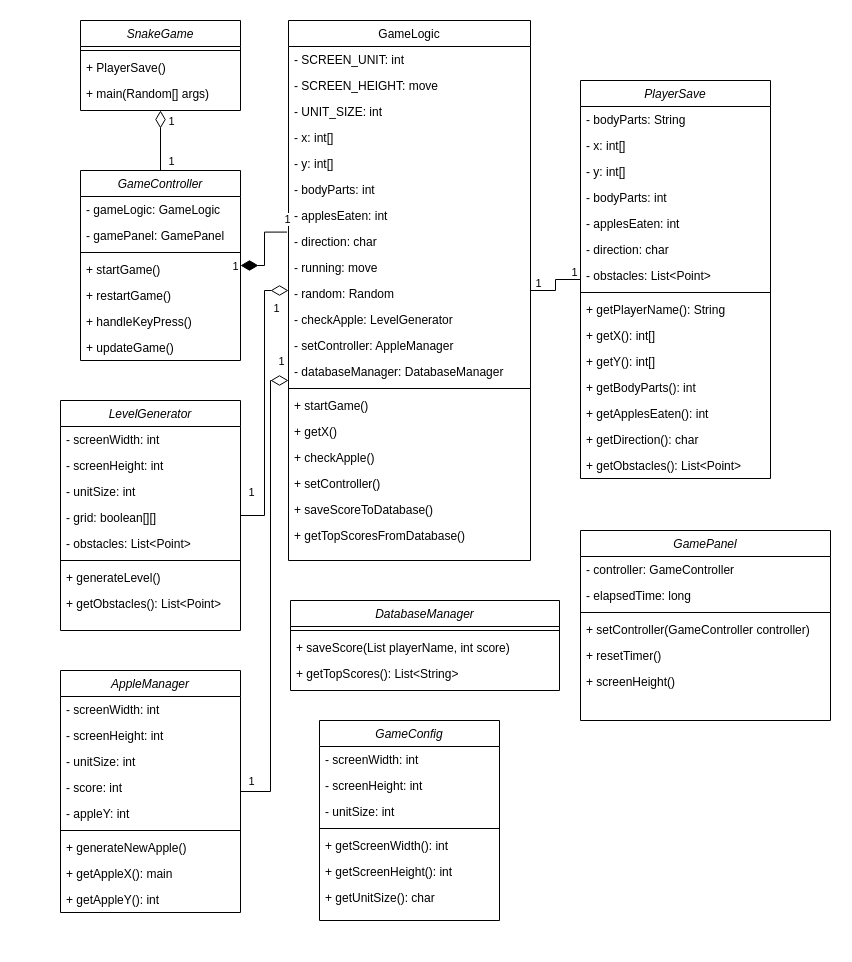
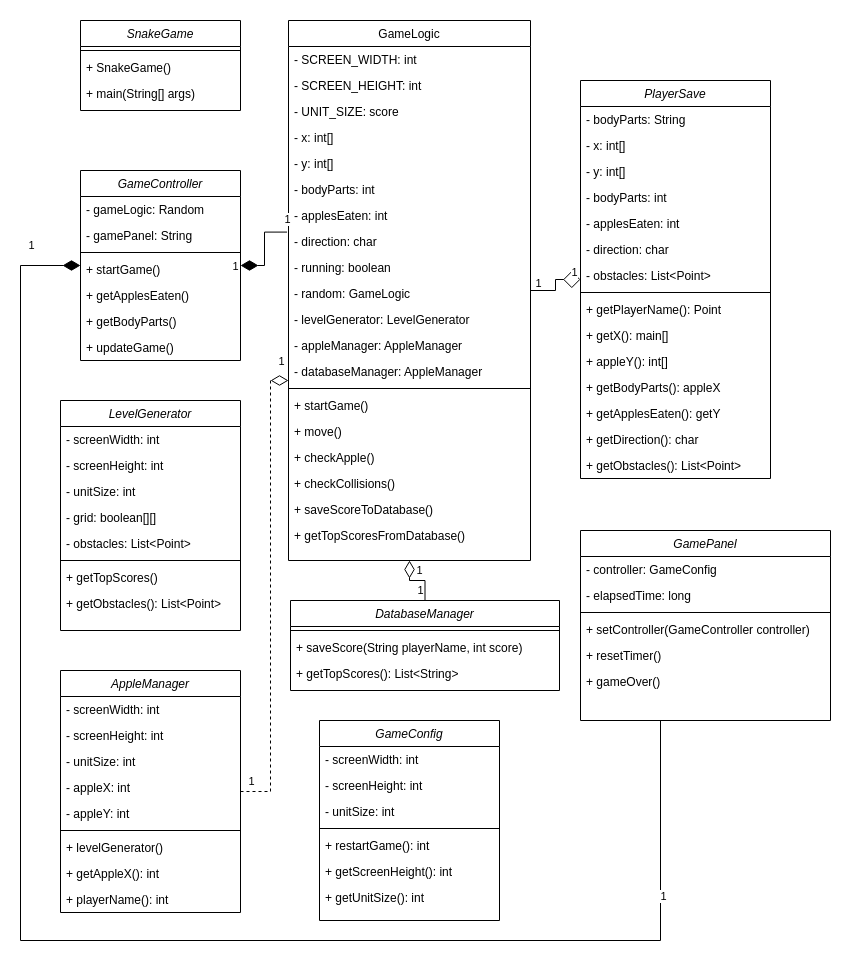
- <mxCell id="7" value="- SCREEN_UNIT: int" style="text;align=left;verticalAlign=top;spacingLeft=4;spacingRight=4;overflow=hidden;rotatable=0;points=[[0,0.5],[1,0.5]];portConstraint=eastwest;" parent="6" vertex="1"><mxGeometry y="26" width="242" height="26" as="geometry" /></mxCell>
+ <mxCell id="7" value="- SCREEN_WIDTH: int" style="text;align=left;verticalAlign=top;spacingLeft=4;spacingRight=4;overflow=hidden;rotatable=0;points=[[0,0.5],[1,0.5]];portConstraint=eastwest;" parent="6" vertex="1"><mxGeometry y="26" width="242" height="26" as="geometry" /></mxCell>
- <mxCell id="4" value="+ PlayerSave()" style="text;align=left;verticalAlign=top;spacingLeft=4;spacingRight=4;overflow=hidden;rotatable=0;points=[[0,0.5],[1,0.5]];portConstraint=eastwest;" parent="2" vertex="1"><mxGeometry y="34" width="160" height="26" as="geometry" /></mxCell>
+ <mxCell id="4" value="+ SnakeGame()" style="text;align=left;verticalAlign=top;spacingLeft=4;spacingRight=4;overflow=hidden;rotatable=0;points=[[0,0.5],[1,0.5]];portConstraint=eastwest;" parent="2" vertex="1"><mxGeometry y="34" width="160" height="26" as="geometry" /></mxCell>
- <mxCell id="8" value="- SCREEN_HEIGHT: move" style="text;align=left;verticalAlign=top;spacingLeft=4;spacingRight=4;overflow=hidden;rotatable=0;points=[[0,0.5],[1,0.5]];portConstraint=eastwest;" parent="6" vertex="1"><mxGeometry y="52" width="242" height="26" as="geometry" /></mxCell>
+ <mxCell id="8" value="- SCREEN_HEIGHT: int" style="text;align=left;verticalAlign=top;spacingLeft=4;spacingRight=4;overflow=hidden;rotatable=0;points=[[0,0.5],[1,0.5]];portConstraint=eastwest;" parent="6" vertex="1"><mxGeometry y="52" width="242" height="26" as="geometry" /></mxCell>
- <mxCell id="5" value="+ main(Random[] args)" style="text;align=left;verticalAlign=top;spacingLeft=4;spacingRight=4;overflow=hidden;rotatable=0;points=[[0,0.5],[1,0.5]];portConstraint=eastwest;rounded=0;shadow=0;html=0;" parent="2" vertex="1"><mxGeometry y="60" width="160" height="26" as="geometry" /></mxCell>
+ <mxCell id="5" value="+ main(String[] args)" style="text;align=left;verticalAlign=top;spacingLeft=4;spacingRight=4;overflow=hidden;rotatable=0;points=[[0,0.5],[1,0.5]];portConstraint=eastwest;rounded=0;shadow=0;html=0;" parent="2" vertex="1"><mxGeometry y="60" width="160" height="26" as="geometry" /></mxCell>
- <mxCell id="9" value="- UNIT_SIZE: int" style="text;align=left;verticalAlign=top;spacingLeft=4;spacingRight=4;overflow=hidden;rotatable=0;points=[[0,0.5],[1,0.5]];portConstraint=eastwest;" parent="6" vertex="1"><mxGeometry y="78" width="242" height="26" as="geometry" /></mxCell>
+ <mxCell id="9" value="- UNIT_SIZE: score" style="text;align=left;verticalAlign=top;spacingLeft=4;spacingRight=4;overflow=hidden;rotatable=0;points=[[0,0.5],[1,0.5]];portConstraint=eastwest;" parent="6" vertex="1"><mxGeometry y="78" width="242" height="26" as="geometry" /></mxCell>
- <mxCell id="71" value="" style="endArrow=diamondThin;html=1;rounded=0;edgeStyle=orthogonalEdgeStyle;endFill=0;exitX=0.5;exitY=0;exitDx=0;exitDy=0;strokeWidth=1;endSize=15;" parent="1" source="27" target="2" edge="1"><mxGeometry width="50" height="50" relative="1" as="geometry"><mxPoint x="310" y="530" as="sourcePoint" /><mxPoint x="360" y="480" as="targetPoint" /></mxGeometry></mxCell>
- <mxCell id="72" value="1" style="edgeLabel;html=1;align=center;verticalAlign=middle;resizable=0;points=[];" parent="71" vertex="1" connectable="0"><mxGeometry x="0.827" relative="1" as="geometry"><mxPoint x="10" y="5" as="offset" /></mxGeometry></mxCell>
- <mxCell id="73" value="1" style="edgeLabel;html=1;align=center;verticalAlign=middle;resizable=0;points=[];" parent="71" vertex="1" connectable="0"><mxGeometry x="-0.762" relative="1" as="geometry"><mxPoint x="10" y="-3" as="offset" /></mxGeometry></mxCell>
- <mxCell id="28" value="- gameLogic: GameLogic" style="text;align=left;verticalAlign=top;spacingLeft=4;spacingRight=4;overflow=hidden;rotatable=0;points=[[0,0.5],[1,0.5]];portConstraint=eastwest;" parent="27" vertex="1"><mxGeometry y="26" width="160" height="26" as="geometry" /></mxCell>
+ <mxCell id="28" value="- gameLogic: Random" style="text;align=left;verticalAlign=top;spacingLeft=4;spacingRight=4;overflow=hidden;rotatable=0;points=[[0,0.5],[1,0.5]];portConstraint=eastwest;" parent="27" vertex="1"><mxGeometry y="26" width="160" height="26" as="geometry" /></mxCell>
- <mxCell id="29" value="- gamePanel: GamePanel" style="text;align=left;verticalAlign=top;spacingLeft=4;spacingRight=4;overflow=hidden;rotatable=0;points=[[0,0.5],[1,0.5]];portConstraint=eastwest;" parent="27" vertex="1"><mxGeometry y="52" width="160" height="26" as="geometry" /></mxCell>
+ <mxCell id="29" value="- gamePanel: String" style="text;align=left;verticalAlign=top;spacingLeft=4;spacingRight=4;overflow=hidden;rotatable=0;points=[[0,0.5],[1,0.5]];portConstraint=eastwest;" parent="27" vertex="1"><mxGeometry y="52" width="160" height="26" as="geometry" /></mxCell>
- <mxCell id="15" value="- running: move" style="text;align=left;verticalAlign=top;spacingLeft=4;spacingRight=4;overflow=hidden;rotatable=0;points=[[0,0.5],[1,0.5]];portConstraint=eastwest;rounded=0;shadow=0;html=0;" parent="6" vertex="1"><mxGeometry y="234" width="242" height="26" as="geometry" /></mxCell>
+ <mxCell id="15" value="- running: boolean" style="text;align=left;verticalAlign=top;spacingLeft=4;spacingRight=4;overflow=hidden;rotatable=0;points=[[0,0.5],[1,0.5]];portConstraint=eastwest;rounded=0;shadow=0;html=0;" parent="6" vertex="1"><mxGeometry y="234" width="242" height="26" as="geometry" /></mxCell>
- <mxCell id="83" value="" style="endArrow=none;html=1;rounded=0;edgeStyle=orthogonalEdgeStyle;endFill=0;strokeWidth=1;endSize=15;" parent="1" source="6" target="55" edge="1"><mxGeometry width="50" height="50" relative="1" as="geometry"><mxPoint x="607" y="340" as="sourcePoint" /><mxPoint x="617" y="270" as="targetPoint" /></mxGeometry></mxCell>
+ <mxCell id="83" value="" style="endArrow=diamond;html=1;rounded=0;edgeStyle=orthogonalEdgeStyle;endFill=0;strokeWidth=1;endSize=15;" parent="1" source="6" target="55" edge="1"><mxGeometry width="50" height="50" relative="1" as="geometry"><mxPoint x="607" y="340" as="sourcePoint" /><mxPoint x="617" y="270" as="targetPoint" /></mxGeometry></mxCell>
- <mxCell id="16" value="- random: Random" style="text;align=left;verticalAlign=top;spacingLeft=4;spacingRight=4;overflow=hidden;rotatable=0;points=[[0,0.5],[1,0.5]];portConstraint=eastwest;rounded=0;shadow=0;html=0;" parent="6" vertex="1"><mxGeometry y="260" width="242" height="26" as="geometry" /></mxCell>
+ <mxCell id="16" value="- random: GameLogic" style="text;align=left;verticalAlign=top;spacingLeft=4;spacingRight=4;overflow=hidden;rotatable=0;points=[[0,0.5],[1,0.5]];portConstraint=eastwest;rounded=0;shadow=0;html=0;" parent="6" vertex="1"><mxGeometry y="260" width="242" height="26" as="geometry" /></mxCell>
- <mxCell id="32" value="+ restartGame()" style="text;align=left;verticalAlign=top;spacingLeft=4;spacingRight=4;overflow=hidden;rotatable=0;points=[[0,0.5],[1,0.5]];portConstraint=eastwest;rounded=0;shadow=0;html=0;" parent="27" vertex="1"><mxGeometry y="112" width="160" height="26" as="geometry" /></mxCell>
+ <mxCell id="32" value="+ getApplesEaten()" style="text;align=left;verticalAlign=top;spacingLeft=4;spacingRight=4;overflow=hidden;rotatable=0;points=[[0,0.5],[1,0.5]];portConstraint=eastwest;rounded=0;shadow=0;html=0;" parent="27" vertex="1"><mxGeometry y="112" width="160" height="26" as="geometry" /></mxCell>
- <mxCell id="64" value="+ getPlayerName(): String" style="text;align=left;verticalAlign=top;spacingLeft=4;spacingRight=4;overflow=hidden;rotatable=0;points=[[0,0.5],[1,0.5]];portConstraint=eastwest;" parent="55" vertex="1"><mxGeometry y="216" width="190" height="26" as="geometry" /></mxCell>
+ <mxCell id="64" value="+ getPlayerName(): Point" style="text;align=left;verticalAlign=top;spacingLeft=4;spacingRight=4;overflow=hidden;rotatable=0;points=[[0,0.5],[1,0.5]];portConstraint=eastwest;" parent="55" vertex="1"><mxGeometry y="216" width="190" height="26" as="geometry" /></mxCell>
- <mxCell id="17" value="- checkApple: LevelGenerator" style="text;align=left;verticalAlign=top;spacingLeft=4;spacingRight=4;overflow=hidden;rotatable=0;points=[[0,0.5],[1,0.5]];portConstraint=eastwest;rounded=0;shadow=0;html=0;" parent="6" vertex="1"><mxGeometry y="286" width="242" height="26" as="geometry" /></mxCell>
+ <mxCell id="17" value="- levelGenerator: LevelGenerator" style="text;align=left;verticalAlign=top;spacingLeft=4;spacingRight=4;overflow=hidden;rotatable=0;points=[[0,0.5],[1,0.5]];portConstraint=eastwest;rounded=0;shadow=0;html=0;" parent="6" vertex="1"><mxGeometry y="286" width="242" height="26" as="geometry" /></mxCell>
- <mxCell id="33" value="+ handleKeyPress()" style="text;align=left;verticalAlign=top;spacingLeft=4;spacingRight=4;overflow=hidden;rotatable=0;points=[[0,0.5],[1,0.5]];portConstraint=eastwest;rounded=0;shadow=0;html=0;" parent="27" vertex="1"><mxGeometry y="138" width="160" height="26" as="geometry" /></mxCell>
+ <mxCell id="33" value="+ getBodyParts()" style="text;align=left;verticalAlign=top;spacingLeft=4;spacingRight=4;overflow=hidden;rotatable=0;points=[[0,0.5],[1,0.5]];portConstraint=eastwest;rounded=0;shadow=0;html=0;" parent="27" vertex="1"><mxGeometry y="138" width="160" height="26" as="geometry" /></mxCell>
- <mxCell id="65" value="+ getX(): int[]" style="text;align=left;verticalAlign=top;spacingLeft=4;spacingRight=4;overflow=hidden;rotatable=0;points=[[0,0.5],[1,0.5]];portConstraint=eastwest;rounded=0;shadow=0;html=0;" parent="55" vertex="1"><mxGeometry y="242" width="190" height="26" as="geometry" /></mxCell>
+ <mxCell id="65" value="+ getX(): main[]" style="text;align=left;verticalAlign=top;spacingLeft=4;spacingRight=4;overflow=hidden;rotatable=0;points=[[0,0.5],[1,0.5]];portConstraint=eastwest;rounded=0;shadow=0;html=0;" parent="55" vertex="1"><mxGeometry y="242" width="190" height="26" as="geometry" /></mxCell>
- <mxCell id="18" value="- setController: AppleManager" style="text;align=left;verticalAlign=top;spacingLeft=4;spacingRight=4;overflow=hidden;rotatable=0;points=[[0,0.5],[1,0.5]];portConstraint=eastwest;rounded=0;shadow=0;html=0;" vertex="1" parent="6"><mxGeometry y="312" width="242" height="26" as="geometry" /></mxCell>
+ <mxCell id="18" value="- appleManager: AppleManager" style="text;align=left;verticalAlign=top;spacingLeft=4;spacingRight=4;overflow=hidden;rotatable=0;points=[[0,0.5],[1,0.5]];portConstraint=eastwest;rounded=0;shadow=0;html=0;" vertex="1" parent="6"><mxGeometry y="312" width="242" height="26" as="geometry" /></mxCell>
- <mxCell id="66" value="+ getY(): int[]" style="text;align=left;verticalAlign=top;spacingLeft=4;spacingRight=4;overflow=hidden;rotatable=0;points=[[0,0.5],[1,0.5]];portConstraint=eastwest;rounded=0;shadow=0;html=0;" parent="55" vertex="1"><mxGeometry y="268" width="190" height="26" as="geometry" /></mxCell>
+ <mxCell id="66" value="+ appleY(): int[]" style="text;align=left;verticalAlign=top;spacingLeft=4;spacingRight=4;overflow=hidden;rotatable=0;points=[[0,0.5],[1,0.5]];portConstraint=eastwest;rounded=0;shadow=0;html=0;" parent="55" vertex="1"><mxGeometry y="268" width="190" height="26" as="geometry" /></mxCell>
- <mxCell id="19" value="- databaseManager: DatabaseManager" style="text;align=left;verticalAlign=top;spacingLeft=4;spacingRight=4;overflow=hidden;rotatable=0;points=[[0,0.5],[1,0.5]];portConstraint=eastwest;rounded=0;shadow=0;html=0;" parent="6" vertex="1"><mxGeometry y="338" width="242" height="26" as="geometry" /></mxCell>
+ <mxCell id="19" value="- databaseManager: AppleManager" style="text;align=left;verticalAlign=top;spacingLeft=4;spacingRight=4;overflow=hidden;rotatable=0;points=[[0,0.5],[1,0.5]];portConstraint=eastwest;rounded=0;shadow=0;html=0;" parent="6" vertex="1"><mxGeometry y="338" width="242" height="26" as="geometry" /></mxCell>
- <mxCell id="67" value="+ getBodyParts(): int" style="text;align=left;verticalAlign=top;spacingLeft=4;spacingRight=4;overflow=hidden;rotatable=0;points=[[0,0.5],[1,0.5]];portConstraint=eastwest;rounded=0;shadow=0;html=0;" parent="55" vertex="1"><mxGeometry y="294" width="190" height="26" as="geometry" /></mxCell>
+ <mxCell id="67" value="+ getBodyParts(): appleX" style="text;align=left;verticalAlign=top;spacingLeft=4;spacingRight=4;overflow=hidden;rotatable=0;points=[[0,0.5],[1,0.5]];portConstraint=eastwest;rounded=0;shadow=0;html=0;" parent="55" vertex="1"><mxGeometry y="294" width="190" height="26" as="geometry" /></mxCell>
- <mxCell id="80" value="" style="endArrow=diamondThin;html=1;rounded=0;edgeStyle=orthogonalEdgeStyle;endFill=0;strokeWidth=1;endSize=15;" parent="1" source="46" target="6" edge="1"><mxGeometry width="50" height="50" relative="1" as="geometry"><mxPoint x="80" y="250" as="sourcePoint" /><mxPoint x="90" y="180" as="targetPoint" /></mxGeometry></mxCell>
- <mxCell id="81" value="1" style="edgeLabel;html=1;align=center;verticalAlign=middle;resizable=0;points=[];" parent="80" vertex="1" connectable="0"><mxGeometry x="0.827" relative="1" as="geometry"><mxPoint x="11" y="17" as="offset" /></mxGeometry></mxCell>
- <mxCell id="82" value="1" style="edgeLabel;html=1;align=center;verticalAlign=middle;resizable=0;points=[];" parent="80" vertex="1" connectable="0"><mxGeometry x="-0.762" relative="1" as="geometry"><mxPoint x="-14" y="-16" as="offset" /></mxGeometry></mxCell>
- <mxCell id="68" value="+ getApplesEaten(): int" style="text;align=left;verticalAlign=top;spacingLeft=4;spacingRight=4;overflow=hidden;rotatable=0;points=[[0,0.5],[1,0.5]];portConstraint=eastwest;rounded=0;shadow=0;html=0;" parent="55" vertex="1"><mxGeometry y="320" width="190" height="26" as="geometry" /></mxCell>
+ <mxCell id="68" value="+ getApplesEaten(): getY" style="text;align=left;verticalAlign=top;spacingLeft=4;spacingRight=4;overflow=hidden;rotatable=0;points=[[0,0.5],[1,0.5]];portConstraint=eastwest;rounded=0;shadow=0;html=0;" parent="55" vertex="1"><mxGeometry y="320" width="190" height="26" as="geometry" /></mxCell>
- <mxCell id="22" value="+ getX()" style="text;align=left;verticalAlign=top;spacingLeft=4;spacingRight=4;overflow=hidden;rotatable=0;points=[[0,0.5],[1,0.5]];portConstraint=eastwest;" parent="6" vertex="1"><mxGeometry y="398" width="242" height="26" as="geometry" /></mxCell>
+ <mxCell id="22" value="+ move()" style="text;align=left;verticalAlign=top;spacingLeft=4;spacingRight=4;overflow=hidden;rotatable=0;points=[[0,0.5],[1,0.5]];portConstraint=eastwest;" parent="6" vertex="1"><mxGeometry y="398" width="242" height="26" as="geometry" /></mxCell>
- <mxCell id="24" value="+ setController()" style="text;align=left;verticalAlign=top;spacingLeft=4;spacingRight=4;overflow=hidden;rotatable=0;points=[[0,0.5],[1,0.5]];portConstraint=eastwest;" parent="6" vertex="1"><mxGeometry y="450" width="242" height="26" as="geometry" /></mxCell>
+ <mxCell id="24" value="+ checkCollisions()" style="text;align=left;verticalAlign=top;spacingLeft=4;spacingRight=4;overflow=hidden;rotatable=0;points=[[0,0.5],[1,0.5]];portConstraint=eastwest;" parent="6" vertex="1"><mxGeometry y="450" width="242" height="26" as="geometry" /></mxCell>
- <mxCell id="40" value="- controller: GameController" style="text;align=left;verticalAlign=top;spacingLeft=4;spacingRight=4;overflow=hidden;rotatable=0;points=[[0,0.5],[1,0.5]];portConstraint=eastwest;" parent="39" vertex="1"><mxGeometry y="26" width="250" height="26" as="geometry" /></mxCell>
+ <mxCell id="40" value="- controller: GameConfig" style="text;align=left;verticalAlign=top;spacingLeft=4;spacingRight=4;overflow=hidden;rotatable=0;points=[[0,0.5],[1,0.5]];portConstraint=eastwest;" parent="39" vertex="1"><mxGeometry y="26" width="250" height="26" as="geometry" /></mxCell>
- <mxCell id="53" value="+ generateLevel()" style="text;align=left;verticalAlign=top;spacingLeft=4;spacingRight=4;overflow=hidden;rotatable=0;points=[[0,0.5],[1,0.5]];portConstraint=eastwest;" parent="46" vertex="1"><mxGeometry y="164" width="180" height="26" as="geometry" /></mxCell>
+ <mxCell id="53" value="+ getTopScores()" style="text;align=left;verticalAlign=top;spacingLeft=4;spacingRight=4;overflow=hidden;rotatable=0;points=[[0,0.5],[1,0.5]];portConstraint=eastwest;" parent="46" vertex="1"><mxGeometry y="164" width="180" height="26" as="geometry" /></mxCell>
+ <mxCell id="86" value="" style="endArrow=diamondThin;html=1;rounded=0;edgeStyle=orthogonalEdgeStyle;endFill=0;strokeWidth=1;endSize=15;" parent="1" source="35" target="6" edge="1"><mxGeometry width="50" height="50" relative="1" as="geometry"><mxPoint x="160" y="617" as="sourcePoint" /><mxPoint x="298" y="393" as="targetPoint" /></mxGeometry></mxCell>
+ <mxCell id="87" value="1" style="edgeLabel;html=1;align=center;verticalAlign=middle;resizable=0;points=[];" parent="86" vertex="1" connectable="0"><mxGeometry x="0.827" relative="1" as="geometry"><mxPoint x="9" y="5" as="offset" /></mxGeometry></mxCell>
+ <mxCell id="88" value="1" style="edgeLabel;html=1;align=center;verticalAlign=middle;resizable=0;points=[];" parent="86" vertex="1" connectable="0"><mxGeometry x="-0.762" relative="1" as="geometry"><mxPoint x="-5" y="-4" as="offset" /></mxGeometry></mxCell>
- <mxCell id="107" value="" style="endArrow=diamondThin;html=1;rounded=0;edgeStyle=orthogonalEdgeStyle;endFill=0;strokeWidth=1;endSize=15;" edge="1" parent="1" source="89" target="6"><mxGeometry width="50" height="50" relative="1" as="geometry"><mxPoint x="170" y="180" as="sourcePoint" /><mxPoint x="170" y="120" as="targetPoint" /><Array as="points"><mxPoint x="270" y="791" /><mxPoint x="270" y="380" /></Array></mxGeometry></mxCell>
+ <mxCell id="107" value="" style="endArrow=diamondThin;html=1;rounded=0;edgeStyle=orthogonalEdgeStyle;endFill=0;strokeWidth=1;endSize=15;dashed=1;" edge="1" parent="1" source="89" target="6"><mxGeometry width="50" height="50" relative="1" as="geometry"><mxPoint x="170" y="180" as="sourcePoint" /><mxPoint x="170" y="120" as="targetPoint" /><Array as="points"><mxPoint x="270" y="791" /><mxPoint x="270" y="380" /></Array></mxGeometry></mxCell>
- <mxCell id="37" value="+ saveScore(List playerName, int score)" style="text;align=left;verticalAlign=top;spacingLeft=4;spacingRight=4;overflow=hidden;rotatable=0;points=[[0,0.5],[1,0.5]];portConstraint=eastwest;" parent="35" vertex="1"><mxGeometry y="34" width="269" height="26" as="geometry" /></mxCell>
+ <mxCell id="37" value="+ saveScore(String playerName, int score)" style="text;align=left;verticalAlign=top;spacingLeft=4;spacingRight=4;overflow=hidden;rotatable=0;points=[[0,0.5],[1,0.5]];portConstraint=eastwest;" parent="35" vertex="1"><mxGeometry y="34" width="269" height="26" as="geometry" /></mxCell>
- <mxCell id="45" value="+ screenHeight()" style="text;align=left;verticalAlign=top;spacingLeft=4;spacingRight=4;overflow=hidden;rotatable=0;points=[[0,0.5],[1,0.5]];portConstraint=eastwest;rounded=0;shadow=0;html=0;" parent="39" vertex="1"><mxGeometry y="138" width="250" height="26" as="geometry" /></mxCell>
+ <mxCell id="45" value="+ gameOver()" style="text;align=left;verticalAlign=top;spacingLeft=4;spacingRight=4;overflow=hidden;rotatable=0;points=[[0,0.5],[1,0.5]];portConstraint=eastwest;rounded=0;shadow=0;html=0;" parent="39" vertex="1"><mxGeometry y="138" width="250" height="26" as="geometry" /></mxCell>
- <mxCell id="93" value="- score: int" style="text;align=left;verticalAlign=top;spacingLeft=4;spacingRight=4;overflow=hidden;rotatable=0;points=[[0,0.5],[1,0.5]];portConstraint=eastwest;" vertex="1" parent="89"><mxGeometry y="104" width="180" height="26" as="geometry" /></mxCell>
+ <mxCell id="93" value="- appleX: int" style="text;align=left;verticalAlign=top;spacingLeft=4;spacingRight=4;overflow=hidden;rotatable=0;points=[[0,0.5],[1,0.5]];portConstraint=eastwest;" vertex="1" parent="89"><mxGeometry y="104" width="180" height="26" as="geometry" /></mxCell>
- <mxCell id="104" value="+ getScreenWidth(): int" style="text;align=left;verticalAlign=top;spacingLeft=4;spacingRight=4;overflow=hidden;rotatable=0;points=[[0,0.5],[1,0.5]];portConstraint=eastwest;" vertex="1" parent="99"><mxGeometry y="112" width="180" height="26" as="geometry" /></mxCell>
+ <mxCell id="104" value="+ restartGame(): int" style="text;align=left;verticalAlign=top;spacingLeft=4;spacingRight=4;overflow=hidden;rotatable=0;points=[[0,0.5],[1,0.5]];portConstraint=eastwest;" vertex="1" parent="99"><mxGeometry y="112" width="180" height="26" as="geometry" /></mxCell>
- <mxCell id="96" value="+ generateNewApple()" style="text;align=left;verticalAlign=top;spacingLeft=4;spacingRight=4;overflow=hidden;rotatable=0;points=[[0,0.5],[1,0.5]];portConstraint=eastwest;" vertex="1" parent="89"><mxGeometry y="164" width="180" height="26" as="geometry" /></mxCell>
+ <mxCell id="96" value="+ levelGenerator()" style="text;align=left;verticalAlign=top;spacingLeft=4;spacingRight=4;overflow=hidden;rotatable=0;points=[[0,0.5],[1,0.5]];portConstraint=eastwest;" vertex="1" parent="89"><mxGeometry y="164" width="180" height="26" as="geometry" /></mxCell>
- <mxCell id="97" value="+ getAppleX(): main" style="text;align=left;verticalAlign=top;spacingLeft=4;spacingRight=4;overflow=hidden;rotatable=0;points=[[0,0.5],[1,0.5]];portConstraint=eastwest;rounded=0;shadow=0;html=0;" vertex="1" parent="89"><mxGeometry y="190" width="180" height="26" as="geometry" /></mxCell>
+ <mxCell id="97" value="+ getAppleX(): int" style="text;align=left;verticalAlign=top;spacingLeft=4;spacingRight=4;overflow=hidden;rotatable=0;points=[[0,0.5],[1,0.5]];portConstraint=eastwest;rounded=0;shadow=0;html=0;" vertex="1" parent="89"><mxGeometry y="190" width="180" height="26" as="geometry" /></mxCell>
- <mxCell id="106" value="+ getUnitSize(): char" style="text;align=left;verticalAlign=top;spacingLeft=4;spacingRight=4;overflow=hidden;rotatable=0;points=[[0,0.5],[1,0.5]];portConstraint=eastwest;rounded=0;shadow=0;html=0;" vertex="1" parent="99"><mxGeometry y="164" width="180" height="26" as="geometry" /></mxCell>
+ <mxCell id="106" value="+ getUnitSize(): int" style="text;align=left;verticalAlign=top;spacingLeft=4;spacingRight=4;overflow=hidden;rotatable=0;points=[[0,0.5],[1,0.5]];portConstraint=eastwest;rounded=0;shadow=0;html=0;" vertex="1" parent="99"><mxGeometry y="164" width="180" height="26" as="geometry" /></mxCell>
- <mxCell id="98" value="+ getAppleY(): int" style="text;align=left;verticalAlign=top;spacingLeft=4;spacingRight=4;overflow=hidden;rotatable=0;points=[[0,0.5],[1,0.5]];portConstraint=eastwest;rounded=0;shadow=0;html=0;" vertex="1" parent="89"><mxGeometry y="216" width="180" height="26" as="geometry" /></mxCell>
+ <mxCell id="98" value="+ playerName(): int" style="text;align=left;verticalAlign=top;spacingLeft=4;spacingRight=4;overflow=hidden;rotatable=0;points=[[0,0.5],[1,0.5]];portConstraint=eastwest;rounded=0;shadow=0;html=0;" vertex="1" parent="89"><mxGeometry y="216" width="180" height="26" as="geometry" /></mxCell>
+ <mxCell id="77" value="" style="endArrow=diamondThin;html=1;rounded=0;edgeStyle=orthogonalEdgeStyle;endFill=1;strokeWidth=1;endSize=15;" parent="1" source="39" target="27" edge="1"><mxGeometry width="50" height="50" relative="1" as="geometry"><mxPoint x="318" y="458" as="sourcePoint" /><mxPoint x="180" y="410" as="targetPoint" /><Array as="points"><mxPoint x="660" y="940" /><mxPoint x="20" y="940" /><mxPoint x="20" y="265" /></Array></mxGeometry></mxCell>
+ <mxCell id="78" value="1" style="edgeLabel;html=1;align=center;verticalAlign=middle;resizable=0;points=[];" parent="77" vertex="1" connectable="0"><mxGeometry x="0.827" relative="1" as="geometry"><mxPoint x="10" y="-99" as="offset" /></mxGeometry></mxCell>
+ <mxCell id="79" value="1" style="edgeLabel;html=1;align=center;verticalAlign=middle;resizable=0;points=[];" parent="77" vertex="1" connectable="0"><mxGeometry x="-0.762" relative="1" as="geometry"><mxPoint x="2" y="-15" as="offset" /></mxGeometry></mxCell>
